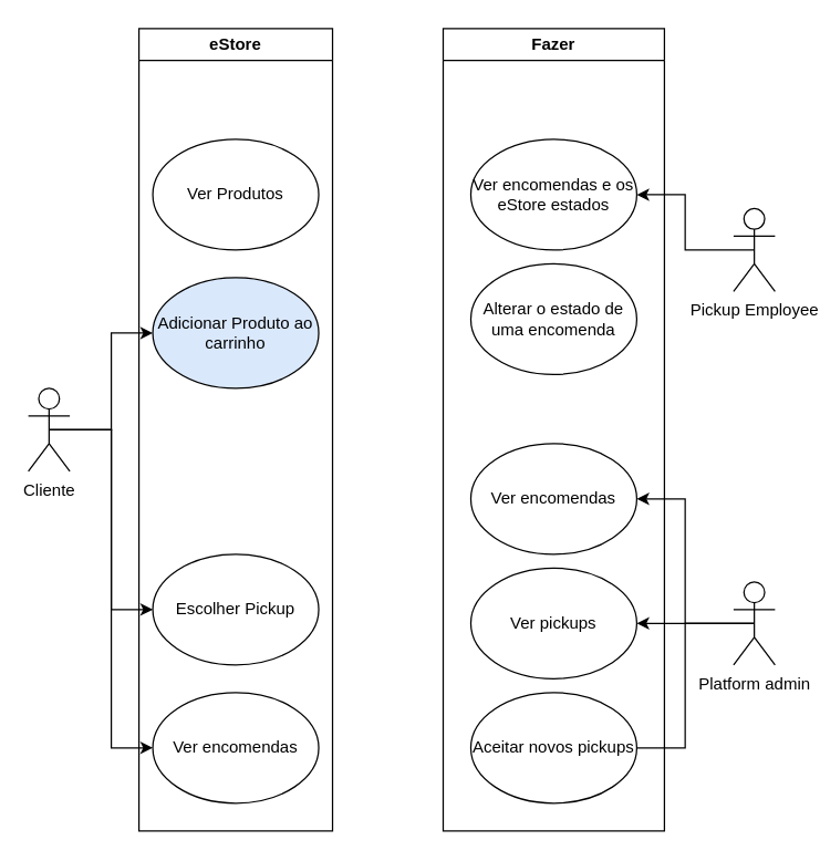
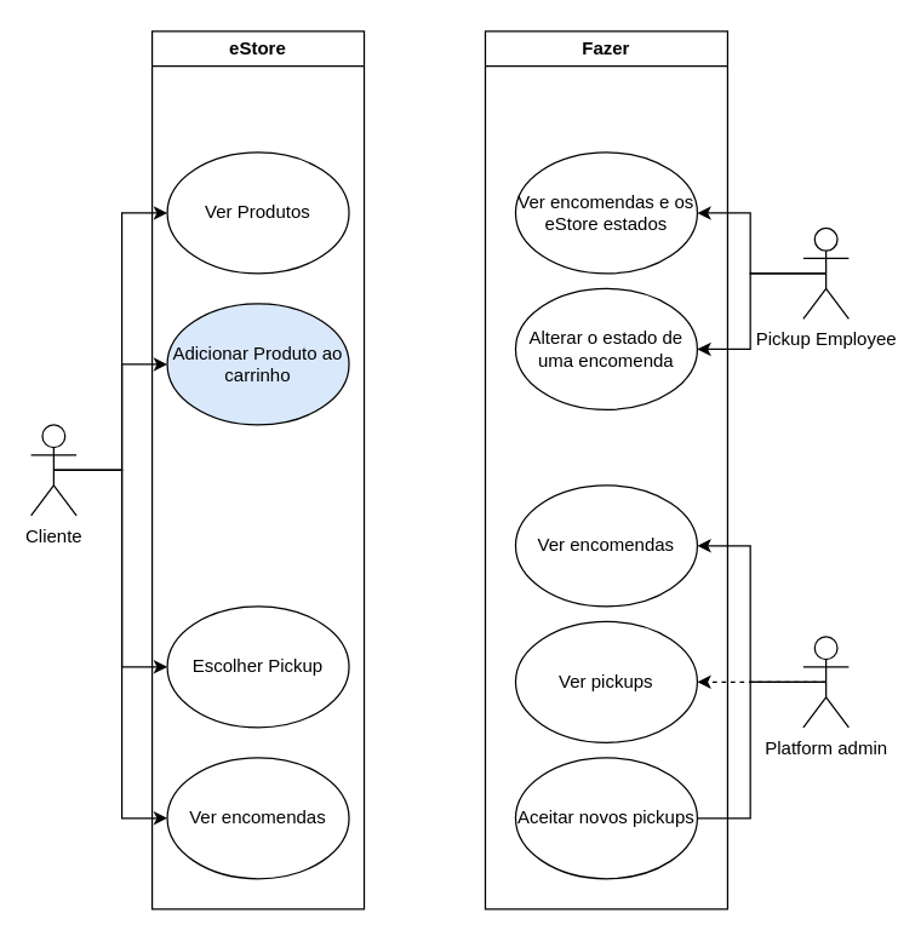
+ <mxCell id="5" style="edgeStyle=orthogonalEdgeStyle;rounded=0;orthogonalLoop=1;jettySize=auto;html=1;exitX=0.5;exitY=0.5;exitDx=0;exitDy=0;exitPerimeter=0;entryX=0;entryY=0.5;entryDx=0;entryDy=0;" edge="1" parent="1" source="6" target="10"><mxGeometry relative="1" as="geometry" /></mxCell>
+ <mxCell id="8" style="edgeStyle=orthogonalEdgeStyle;rounded=0;orthogonalLoop=1;jettySize=auto;html=1;exitX=0.5;exitY=0.5;exitDx=0;exitDy=0;exitPerimeter=0;entryX=1;entryY=0.5;entryDx=0;entryDy=0;" edge="1" parent="1" source="9" target="15"><mxGeometry relative="1" as="geometry" /></mxCell>
- <mxCell id="16" style="edgeStyle=orthogonalEdgeStyle;rounded=0;orthogonalLoop=1;jettySize=auto;html=1;exitX=0.5;exitY=0.5;exitDx=0;exitDy=0;exitPerimeter=0;entryX=1;entryY=0.5;entryDx=0;entryDy=0;" edge="1" parent="1" source="19" target="21"><mxGeometry relative="1" as="geometry" /></mxCell>
+ <mxCell id="16" style="edgeStyle=orthogonalEdgeStyle;rounded=0;orthogonalLoop=1;jettySize=auto;html=1;exitX=0.5;exitY=0.5;exitDx=0;exitDy=0;exitPerimeter=0;entryX=1;entryY=0.5;entryDx=0;entryDy=0;dashed=1;" edge="1" parent="1" source="19" target="21"><mxGeometry relative="1" as="geometry" /></mxCell>
